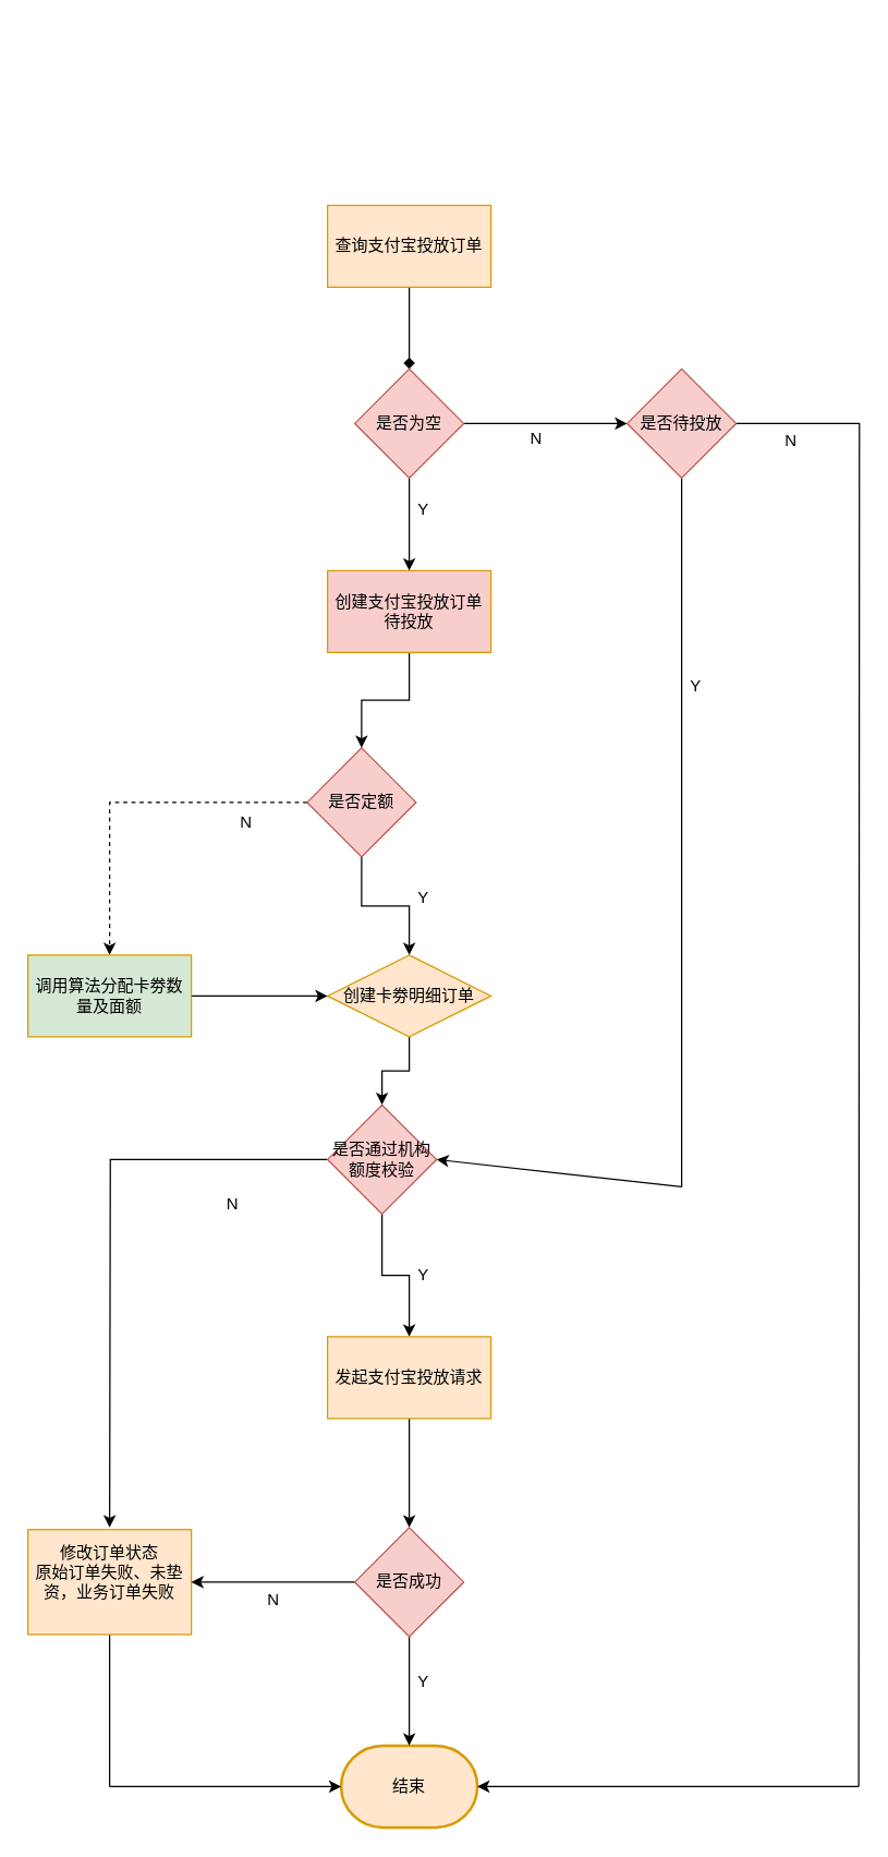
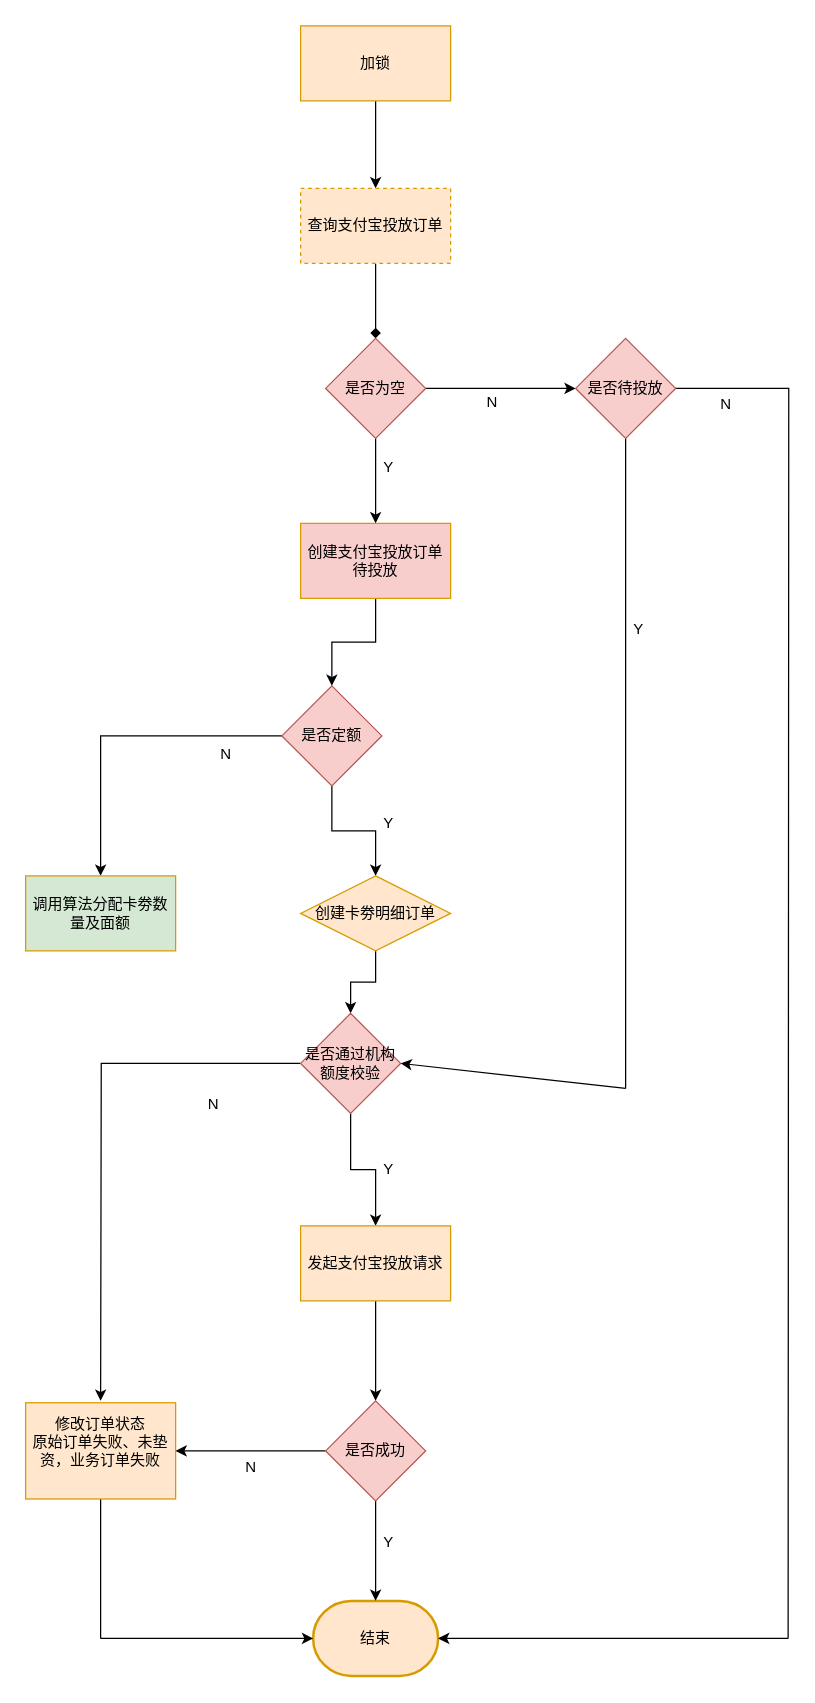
+ <mxCell id="18" value="加锁" style="rounded=0;whiteSpace=wrap;html=1;fillColor=#ffe6cc;strokeColor=#d79b00;" parent="1" vertex="1"><mxGeometry x="240" y="20" width="120" height="60" as="geometry" /></mxCell>
+ <mxCell id="17" value="" style="edgeStyle=orthogonalEdgeStyle;rounded=0;orthogonalLoop=1;jettySize=auto;html=1;" edge="1" parent="1" source="18" target="3"><mxGeometry relative="1" as="geometry" /></mxCell>
- <mxCell id="3" value="查询支付宝投放订单" style="rounded=0;whiteSpace=wrap;html=1;fillColor=#ffe6cc;strokeColor=#d79b00;" parent="1" vertex="1"><mxGeometry x="240" y="150" width="120" height="60" as="geometry" /></mxCell>
+ <mxCell id="3" value="查询支付宝投放订单" style="rounded=0;whiteSpace=wrap;html=1;fillColor=#ffe6cc;strokeColor=#d79b00;dashed=1;" parent="1" vertex="1"><mxGeometry x="240" y="150" width="120" height="60" as="geometry" /></mxCell>
- <mxCell id="7" style="edgeStyle=orthogonalEdgeStyle;rounded=0;orthogonalLoop=1;jettySize=auto;html=1;entryX=0.5;entryY=0;entryDx=0;entryDy=0;elbow=vertical;dashed=1;" edge="1" parent="1" source="8" target="10"><mxGeometry relative="1" as="geometry" /></mxCell>
+ <mxCell id="7" style="edgeStyle=orthogonalEdgeStyle;rounded=0;orthogonalLoop=1;jettySize=auto;html=1;entryX=0.5;entryY=0;entryDx=0;entryDy=0;elbow=vertical;" edge="1" parent="1" source="8" target="10"><mxGeometry relative="1" as="geometry" /></mxCell>
- <mxCell id="9" style="edgeStyle=orthogonalEdgeStyle;rounded=0;orthogonalLoop=1;jettySize=auto;html=1;entryX=0;entryY=0.5;entryDx=0;entryDy=0;elbow=vertical;" edge="1" parent="1" source="10" target="5"><mxGeometry relative="1" as="geometry" /></mxCell>
